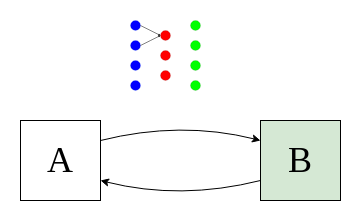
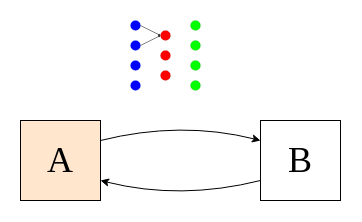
- <mxCell id="2" value="&lt;font style=&quot;font-size: 36px;&quot; face=&quot;Times New Roman&quot;&gt;A&lt;/font&gt;" style="whiteSpace=wrap;html=1;aspect=fixed;" vertex="1" parent="1"><mxGeometry x="20" y="120" width="80" height="80" as="geometry" /></mxCell>
+ <mxCell id="2" value="&lt;font style=&quot;font-size: 36px;&quot; face=&quot;Times New Roman&quot;&gt;A&lt;/font&gt;" style="whiteSpace=wrap;html=1;aspect=fixed;fillColor=#ffe6cc;" vertex="1" parent="1"><mxGeometry x="20" y="120" width="80" height="80" as="geometry" /></mxCell>
- <mxCell id="3" value="&lt;font style=&quot;font-size: 36px;&quot; face=&quot;Times New Roman&quot;&gt;B&lt;/font&gt;" style="whiteSpace=wrap;html=1;aspect=fixed;fillColor=#d5e8d4;" vertex="1" parent="1"><mxGeometry x="260" y="120" width="80" height="80" as="geometry" /></mxCell>
+ <mxCell id="3" value="&lt;font style=&quot;font-size: 36px;&quot; face=&quot;Times New Roman&quot;&gt;B&lt;/font&gt;" style="whiteSpace=wrap;html=1;aspect=fixed;" vertex="1" parent="1"><mxGeometry x="260" y="120" width="80" height="80" as="geometry" /></mxCell>
